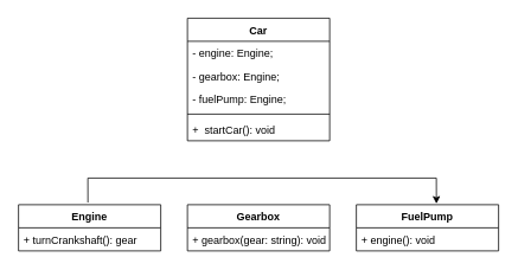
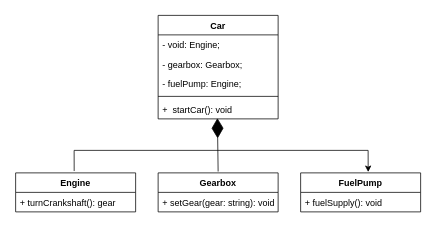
- <mxCell id="3" value="- engine: Engine;" style="text;strokeColor=none;fillColor=none;align=left;verticalAlign=top;spacingLeft=4;spacingRight=4;overflow=hidden;rotatable=0;points=[[0,0.5],[1,0.5]];portConstraint=eastwest;" parent="2" vertex="1"><mxGeometry y="26" width="160" height="26" as="geometry" /></mxCell>
+ <mxCell id="3" value="- void: Engine;" style="text;strokeColor=none;fillColor=none;align=left;verticalAlign=top;spacingLeft=4;spacingRight=4;overflow=hidden;rotatable=0;points=[[0,0.5],[1,0.5]];portConstraint=eastwest;" parent="2" vertex="1"><mxGeometry y="26" width="160" height="26" as="geometry" /></mxCell>
- <mxCell id="4" value="- gearbox: Engine;" style="text;strokeColor=none;fillColor=none;align=left;verticalAlign=top;spacingLeft=4;spacingRight=4;overflow=hidden;rotatable=0;points=[[0,0.5],[1,0.5]];portConstraint=eastwest;" parent="2" vertex="1"><mxGeometry y="52" width="160" height="26" as="geometry" /></mxCell>
+ <mxCell id="4" value="- gearbox: Gearbox;" style="text;strokeColor=none;fillColor=none;align=left;verticalAlign=top;spacingLeft=4;spacingRight=4;overflow=hidden;rotatable=0;points=[[0,0.5],[1,0.5]];portConstraint=eastwest;" parent="2" vertex="1"><mxGeometry y="52" width="160" height="26" as="geometry" /></mxCell>
+ <mxCell id="15" value="" style="endArrow=diamondThin;endFill=1;endSize=24;html=1;rounded=0;entryX=0.494;entryY=0.962;entryDx=0;entryDy=0;entryPerimeter=0;exitX=0.5;exitY=-0.035;exitDx=0;exitDy=0;exitPerimeter=0;" parent="1" source="8" target="7" edge="1"><mxGeometry width="160" relative="1" as="geometry"><mxPoint x="210" y="190" as="sourcePoint" /><mxPoint x="370" y="190" as="targetPoint" /></mxGeometry></mxCell>
- <mxCell id="9" value="+ gearbox(gear: string): void" style="text;strokeColor=none;fillColor=none;align=left;verticalAlign=top;spacingLeft=4;spacingRight=4;overflow=hidden;rotatable=0;points=[[0,0.5],[1,0.5]];portConstraint=eastwest;" parent="8" vertex="1"><mxGeometry y="26" width="160" height="26" as="geometry" /></mxCell>
+ <mxCell id="9" value="+ setGear(gear: string): void" style="text;strokeColor=none;fillColor=none;align=left;verticalAlign=top;spacingLeft=4;spacingRight=4;overflow=hidden;rotatable=0;points=[[0,0.5],[1,0.5]];portConstraint=eastwest;" parent="8" vertex="1"><mxGeometry y="26" width="160" height="26" as="geometry" /></mxCell>
- <mxCell id="13" value="+ engine(): void" style="text;strokeColor=none;fillColor=none;align=left;verticalAlign=top;spacingLeft=4;spacingRight=4;overflow=hidden;rotatable=0;points=[[0,0.5],[1,0.5]];portConstraint=eastwest;" parent="12" vertex="1"><mxGeometry y="26" width="160" height="26" as="geometry" /></mxCell>
+ <mxCell id="13" value="+ fuelSupply(): void" style="text;strokeColor=none;fillColor=none;align=left;verticalAlign=top;spacingLeft=4;spacingRight=4;overflow=hidden;rotatable=0;points=[[0,0.5],[1,0.5]];portConstraint=eastwest;" parent="12" vertex="1"><mxGeometry y="26" width="160" height="26" as="geometry" /></mxCell>
